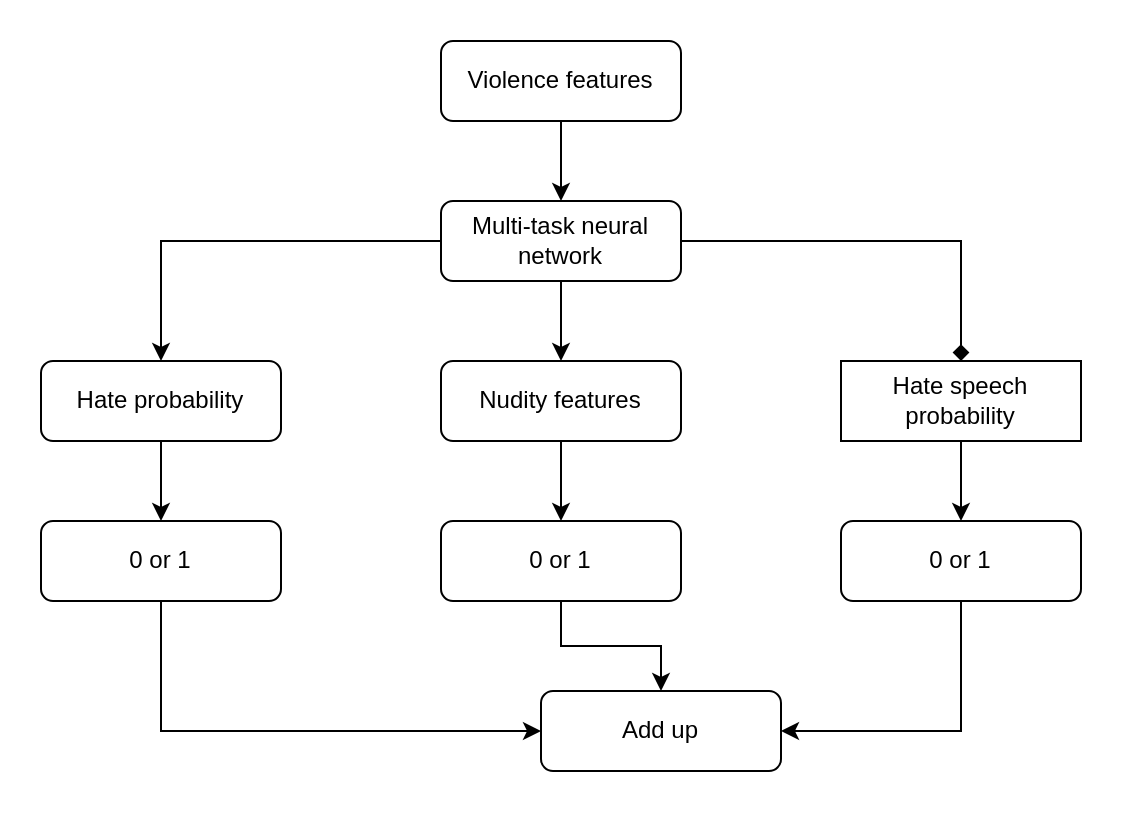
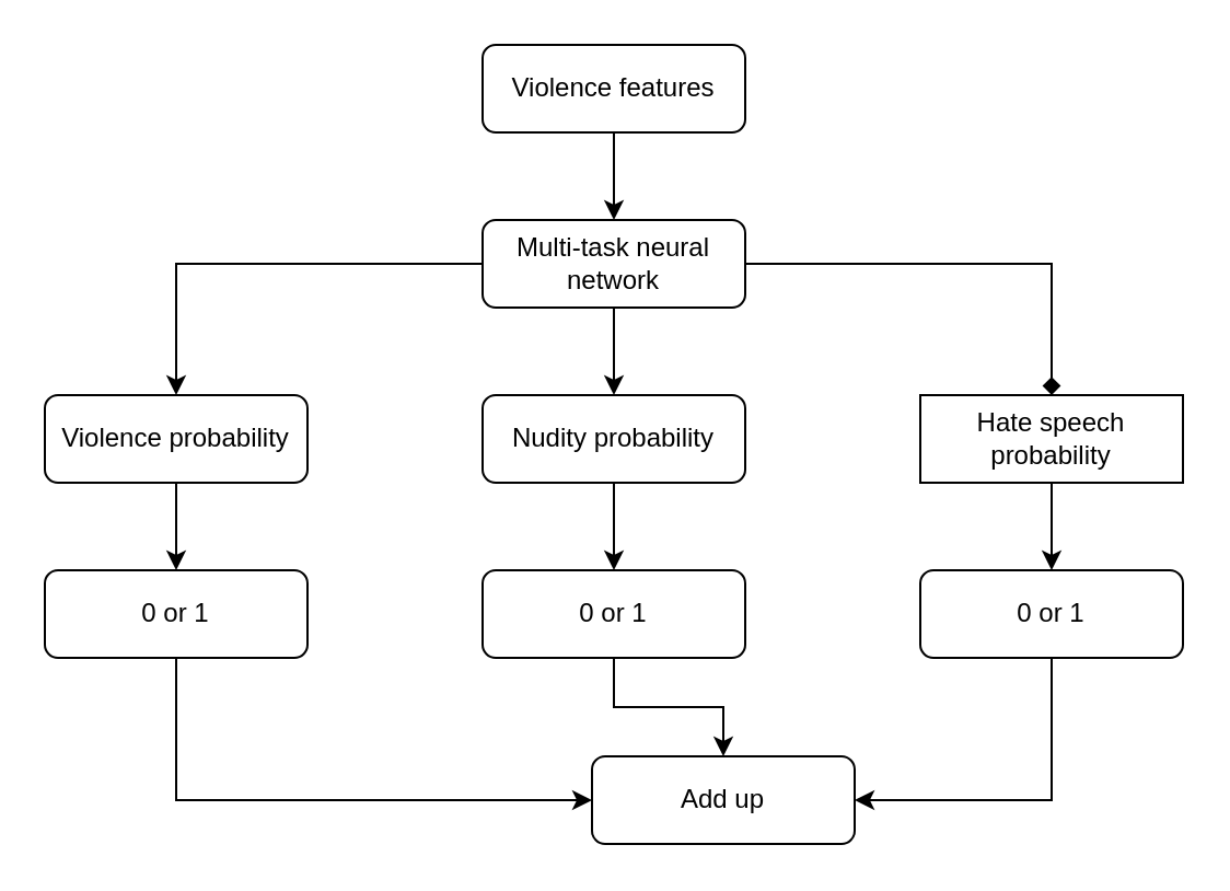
- <mxCell id="7" value="Hate probability" style="rounded=1;whiteSpace=wrap;html=1;" parent="1" vertex="1"><mxGeometry x="20" y="180" width="120" height="40" as="geometry" /></mxCell>
+ <mxCell id="7" value="Violence probability" style="rounded=1;whiteSpace=wrap;html=1;" parent="1" vertex="1"><mxGeometry x="20" y="180" width="120" height="40" as="geometry" /></mxCell>
- <mxCell id="9" value="Nudity features" style="rounded=1;whiteSpace=wrap;html=1;" parent="1" vertex="1"><mxGeometry x="220" y="180" width="120" height="40" as="geometry" /></mxCell>
+ <mxCell id="9" value="Nudity probability" style="rounded=1;whiteSpace=wrap;html=1;" parent="1" vertex="1"><mxGeometry x="220" y="180" width="120" height="40" as="geometry" /></mxCell>
